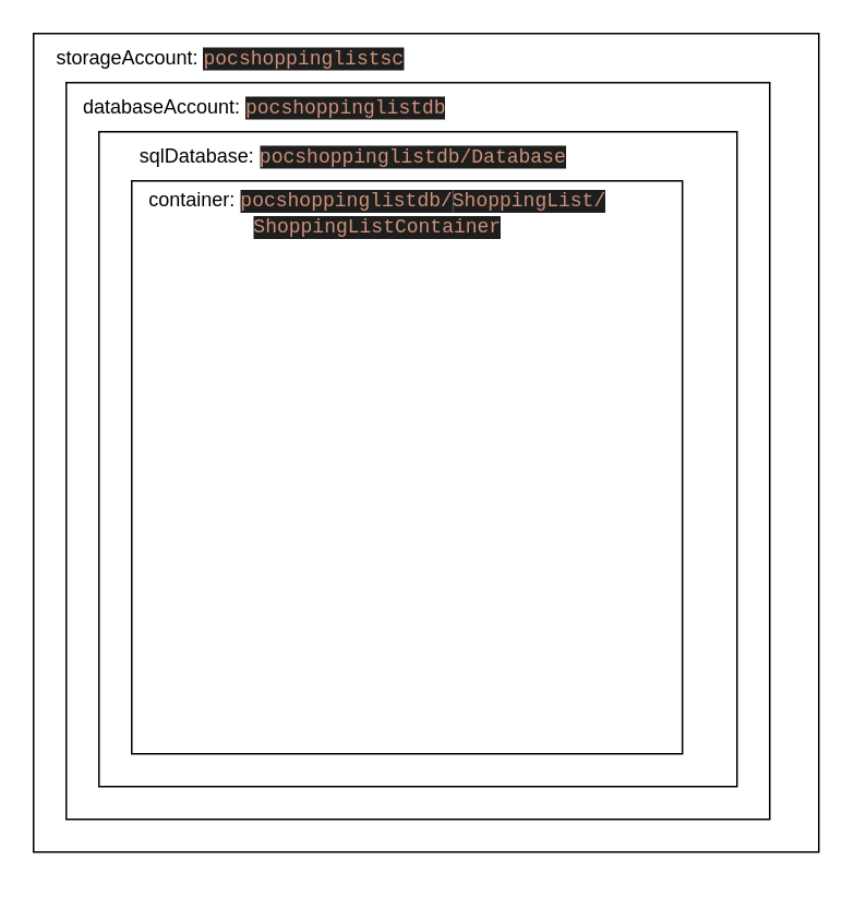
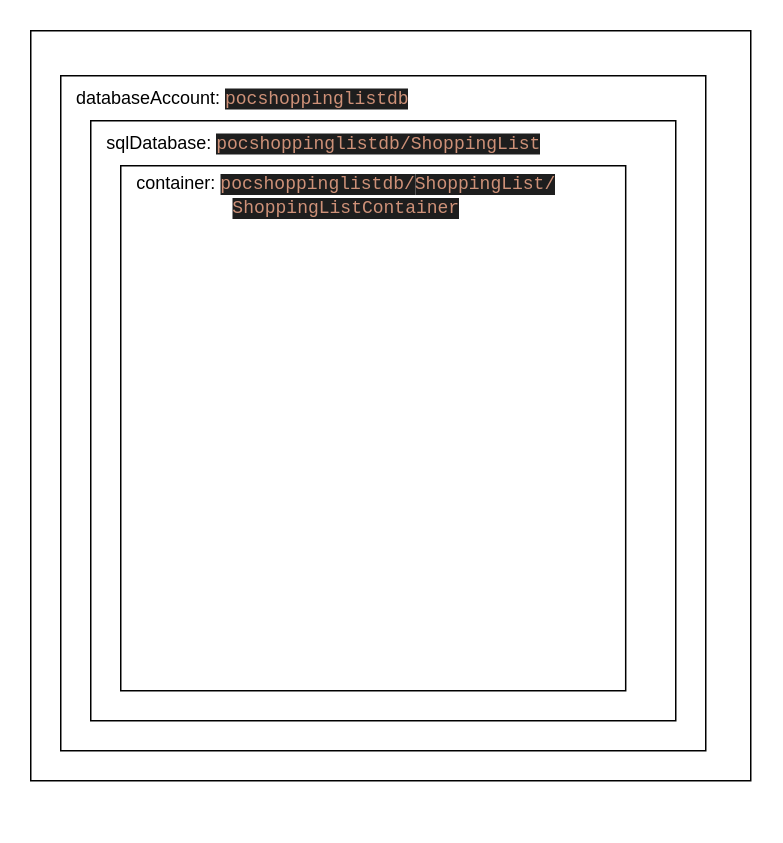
- <mxCell id="5" value="storageAccount:&amp;nbsp;&lt;span style=&quot;color: rgb(206, 145, 120); background-color: rgb(30, 30, 30); font-family: Menlo, Monaco, &amp;quot;Courier New&amp;quot;, monospace;&quot;&gt;pocshoppinglistsc&lt;/span&gt;" style="text;html=1;align=center;verticalAlign=middle;resizable=0;points=[];autosize=1;strokeColor=none;fillColor=none;" vertex="1" parent="3"><mxGeometry width="240" height="30" as="geometry" /></mxCell>
- <mxCell id="11" value="sqlDatabase:&amp;nbsp;&lt;span style=&quot;color: rgb(206, 145, 120); background-color: rgb(30, 30, 30); font-family: Menlo, Monaco, &amp;quot;Courier New&amp;quot;, monospace;&quot;&gt;pocshoppinglistdb/&lt;/span&gt;&lt;span style=&quot;color: rgb(206, 145, 120); background-color: rgb(30, 30, 30); font-family: Menlo, Monaco, &amp;quot;Courier New&amp;quot;, monospace;&quot;&gt;Database&lt;/span&gt;" style="text;html=1;align=center;verticalAlign=middle;resizable=0;points=[];autosize=1;strokeColor=none;fillColor=none;" vertex="1" parent="9"><mxGeometry x="-20.004" width="310" height="30" as="geometry" /></mxCell>
+ <mxCell id="11" value="sqlDatabase:&amp;nbsp;&lt;span style=&quot;color: rgb(206, 145, 120); background-color: rgb(30, 30, 30); font-family: Menlo, Monaco, &amp;quot;Courier New&amp;quot;, monospace;&quot;&gt;pocshoppinglistdb/&lt;/span&gt;&lt;span style=&quot;color: rgb(206, 145, 120); background-color: rgb(30, 30, 30); font-family: Menlo, Monaco, &amp;quot;Courier New&amp;quot;, monospace;&quot;&gt;ShoppingList&lt;/span&gt;" style="text;html=1;align=center;verticalAlign=middle;resizable=0;points=[];autosize=1;strokeColor=none;fillColor=none;" vertex="1" parent="9"><mxGeometry x="-20.004" width="310" height="30" as="geometry" /></mxCell>
